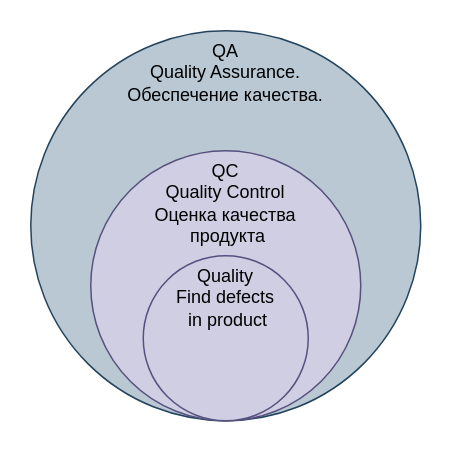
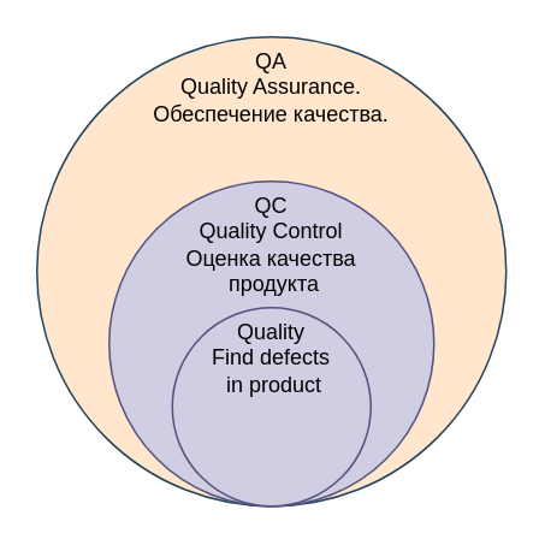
- <mxCell id="2" value="QA&lt;br&gt;Quality Assurance.&lt;br&gt;Обеспечение качества." style="ellipse;whiteSpace=wrap;html=1;aspect=fixed;fillColor=#bac8d3;strokeColor=#23445d;verticalAlign=top;" parent="1" vertex="1"><mxGeometry x="20" y="20" width="260" height="260" as="geometry" /></mxCell>
+ <mxCell id="2" value="QA&lt;br&gt;Quality Assurance.&lt;br&gt;Обеспечение качества." style="ellipse;whiteSpace=wrap;html=1;aspect=fixed;fillColor=#ffe6cc;strokeColor=#23445d;verticalAlign=top;" parent="1" vertex="1"><mxGeometry x="20" y="20" width="260" height="260" as="geometry" /></mxCell>
